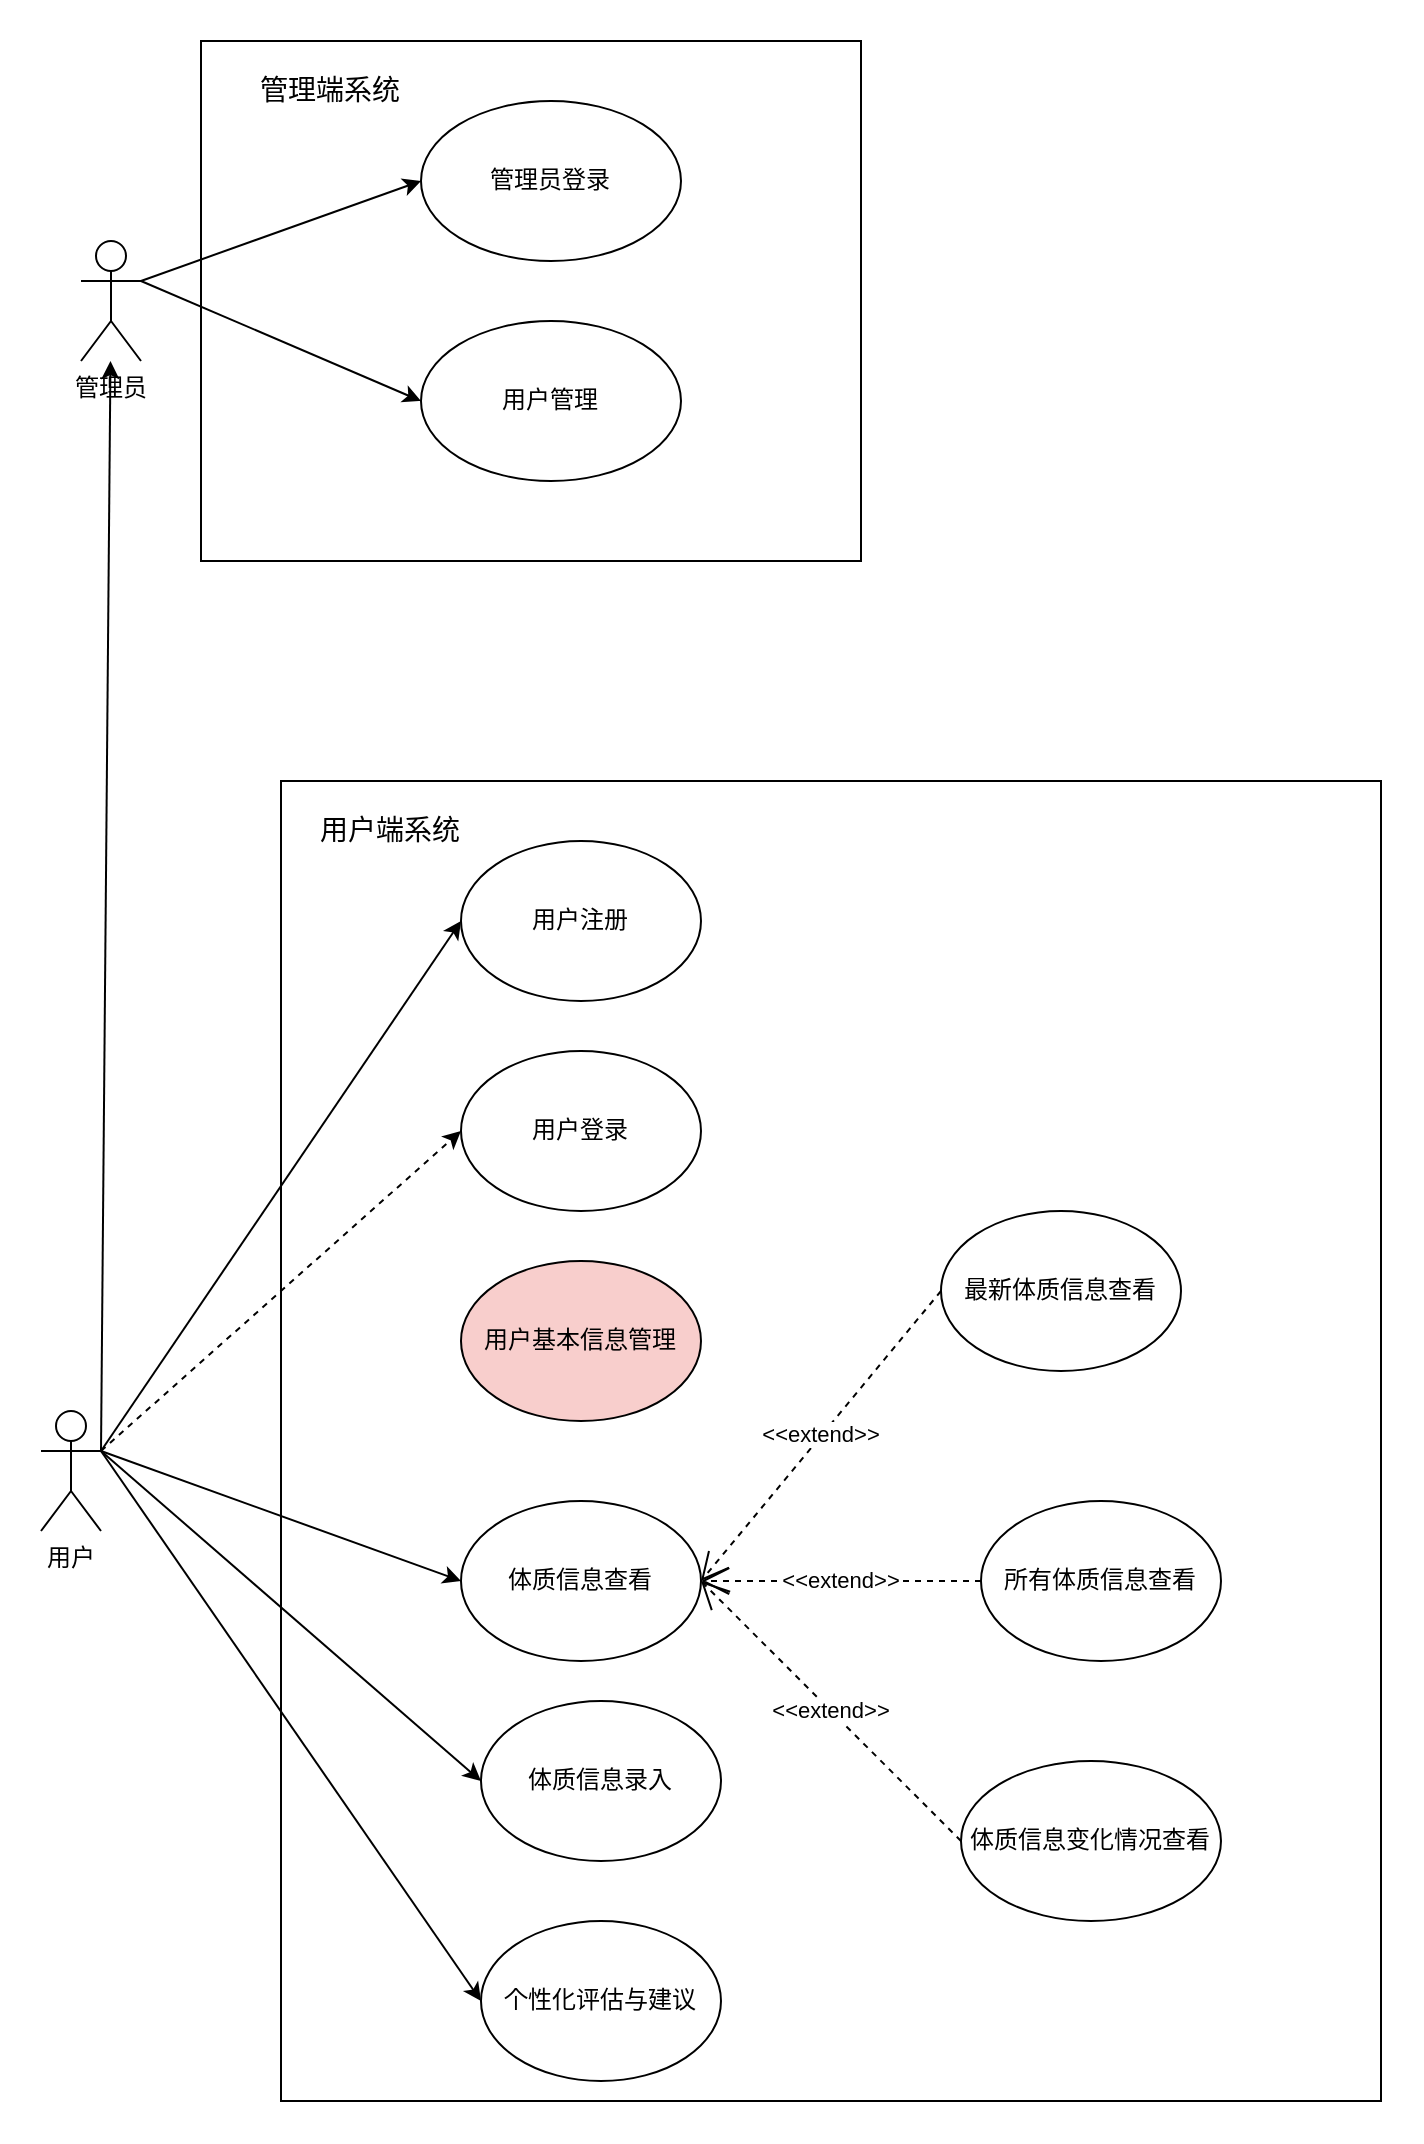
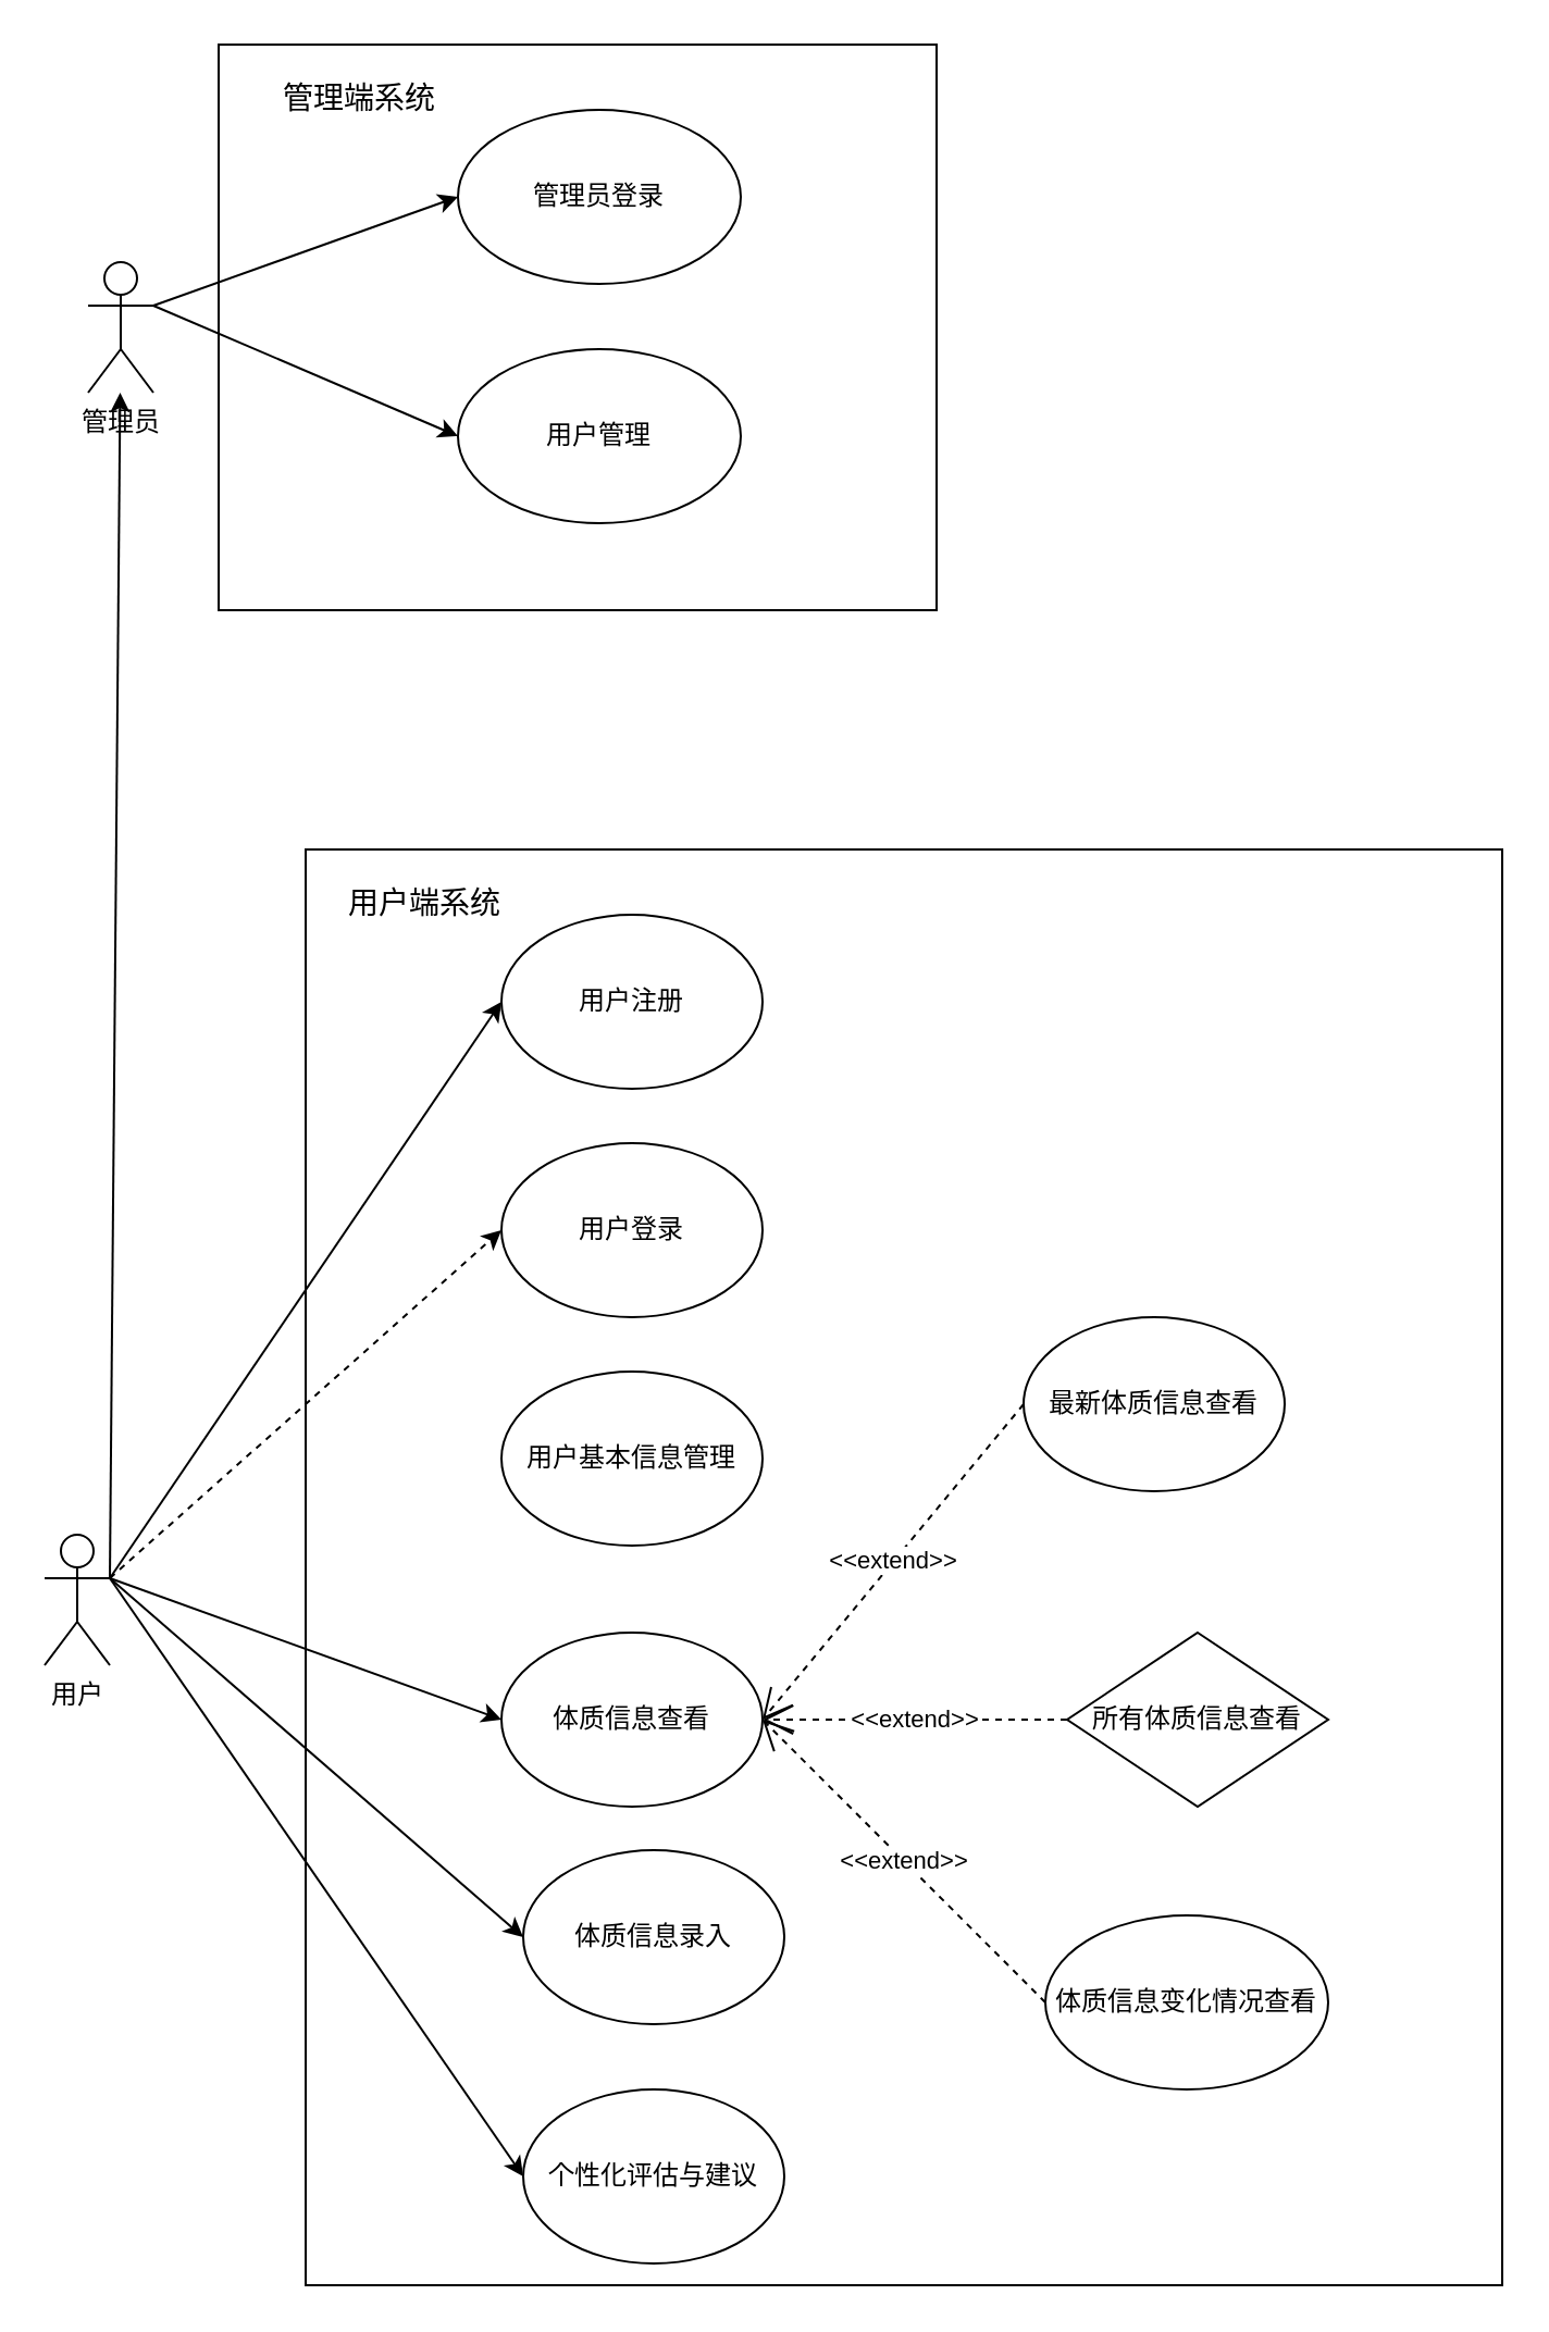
- <mxCell id="13" value="用户基本信息管理" style="ellipse;whiteSpace=wrap;html=1;fillColor=#f8cecc;" parent="1" vertex="1"><mxGeometry x="230" y="630" width="120" height="80" as="geometry" /></mxCell>
+ <mxCell id="13" value="用户基本信息管理" style="ellipse;whiteSpace=wrap;html=1;" parent="1" vertex="1"><mxGeometry x="230" y="630" width="120" height="80" as="geometry" /></mxCell>
- <mxCell id="17" value="所有体质信息查看" style="ellipse;whiteSpace=wrap;html=1;" parent="1" vertex="1"><mxGeometry x="490" y="750" width="120" height="80" as="geometry" /></mxCell>
+ <mxCell id="17" value="所有体质信息查看" style="rhombus;whiteSpace=wrap;html=1;" parent="1" vertex="1"><mxGeometry x="490" y="750" width="120" height="80" as="geometry" /></mxCell>
